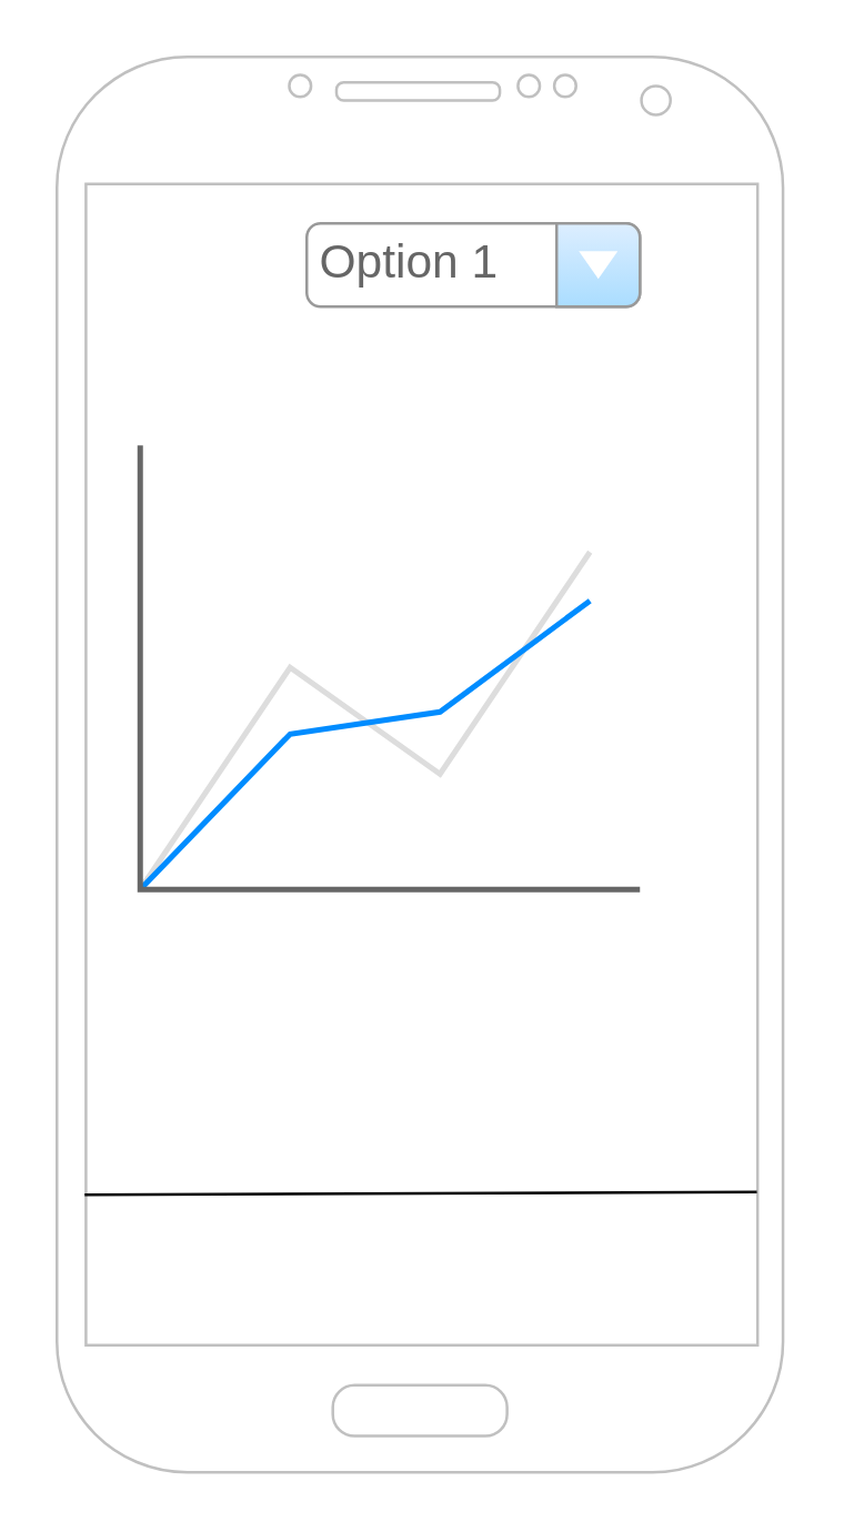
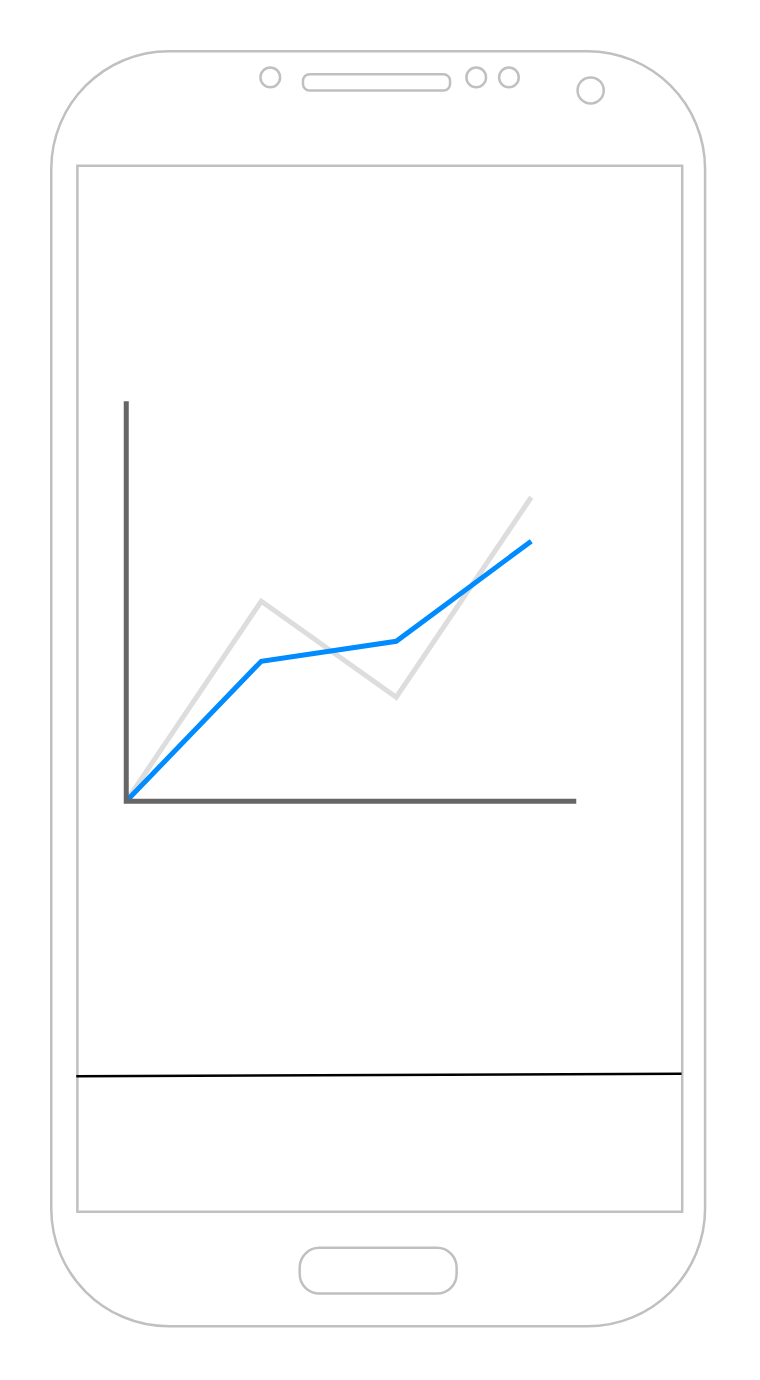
- <mxCell id="3" value="Option 1" style="strokeWidth=1;shadow=0;dashed=0;align=center;html=1;shape=mxgraph.mockup.forms.comboBox;strokeColor=#999999;fillColor=#ddeeff;align=left;fillColor2=#aaddff;mainText=;fontColor=#666666;fontSize=17;spacingLeft=3;" vertex="1" parent="1"><mxGeometry x="110" y="80" width="120" height="30" as="geometry" /></mxCell>
